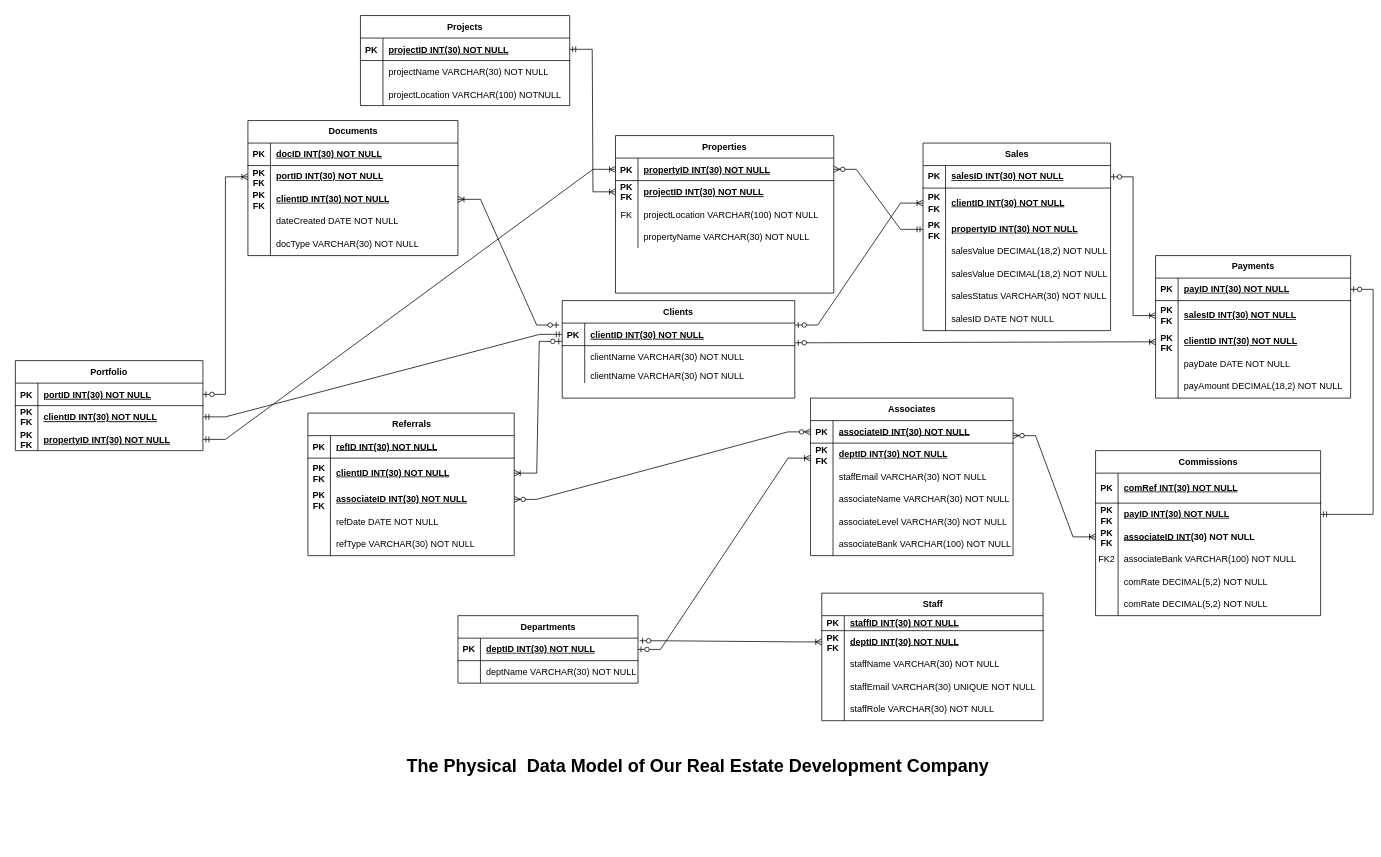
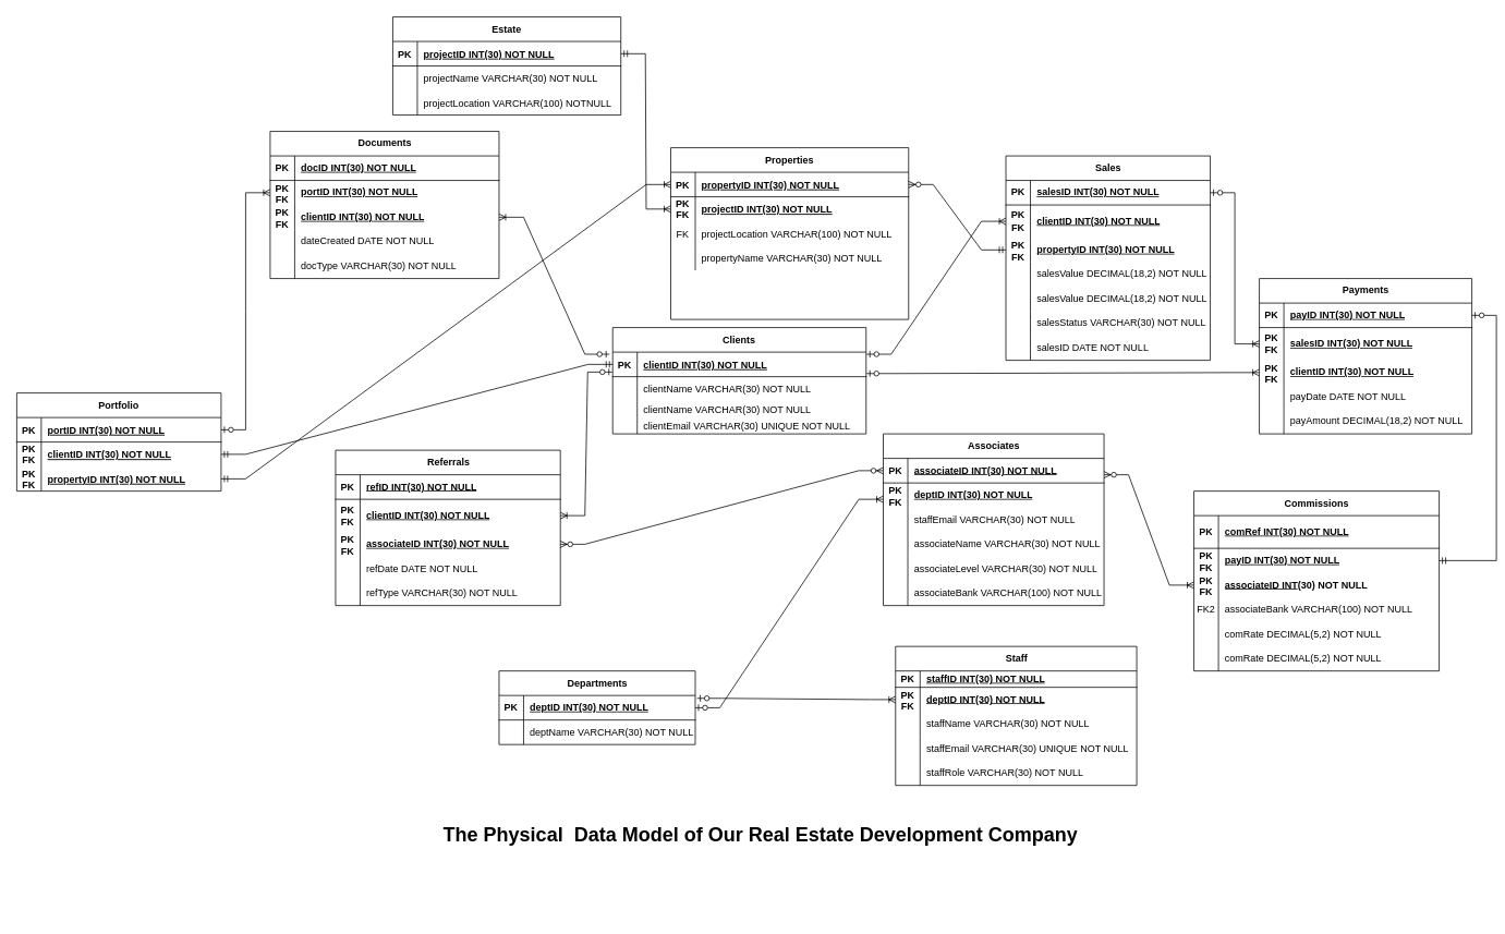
- <mxCell id="165" value="Projects" style="shape=table;startSize=30;container=1;collapsible=1;childLayout=tableLayout;fixedRows=1;rowLines=0;fontStyle=1;align=center;resizeLast=1;" parent="1" vertex="1"><mxGeometry x="480" y="20" width="279" height="120" as="geometry"><mxRectangle x="120" y="120" width="80" height="30" as="alternateBounds" /></mxGeometry></mxCell>
+ <mxCell id="165" value="Estate" style="shape=table;startSize=30;container=1;collapsible=1;childLayout=tableLayout;fixedRows=1;rowLines=0;fontStyle=1;align=center;resizeLast=1;" parent="1" vertex="1"><mxGeometry x="480" y="20" width="279" height="120" as="geometry"><mxRectangle x="120" y="120" width="80" height="30" as="alternateBounds" /></mxGeometry></mxCell>
+ <mxCell id="31" value="clientEmail VARCHAR(30) UNIQUE NOT NULL" style="shape=partialRectangle;overflow=hidden;connectable=0;fillColor=none;top=0;left=0;bottom=0;right=0;align=left;spacingLeft=6;" vertex="1" parent="29"><mxGeometry x="30" width="280" height="20" as="geometry"><mxRectangle width="280" height="20" as="alternateBounds" /></mxGeometry></mxCell>
